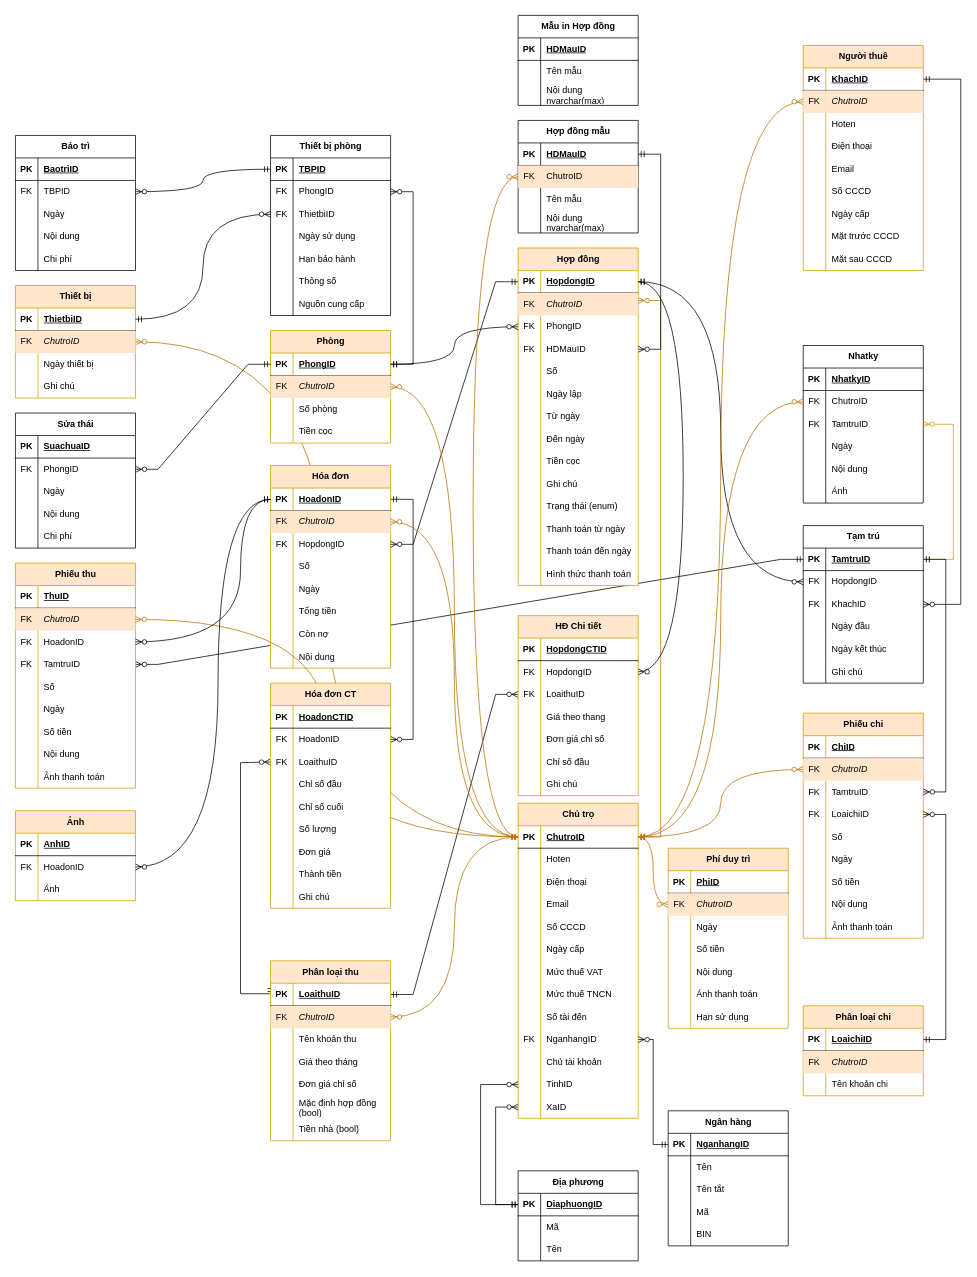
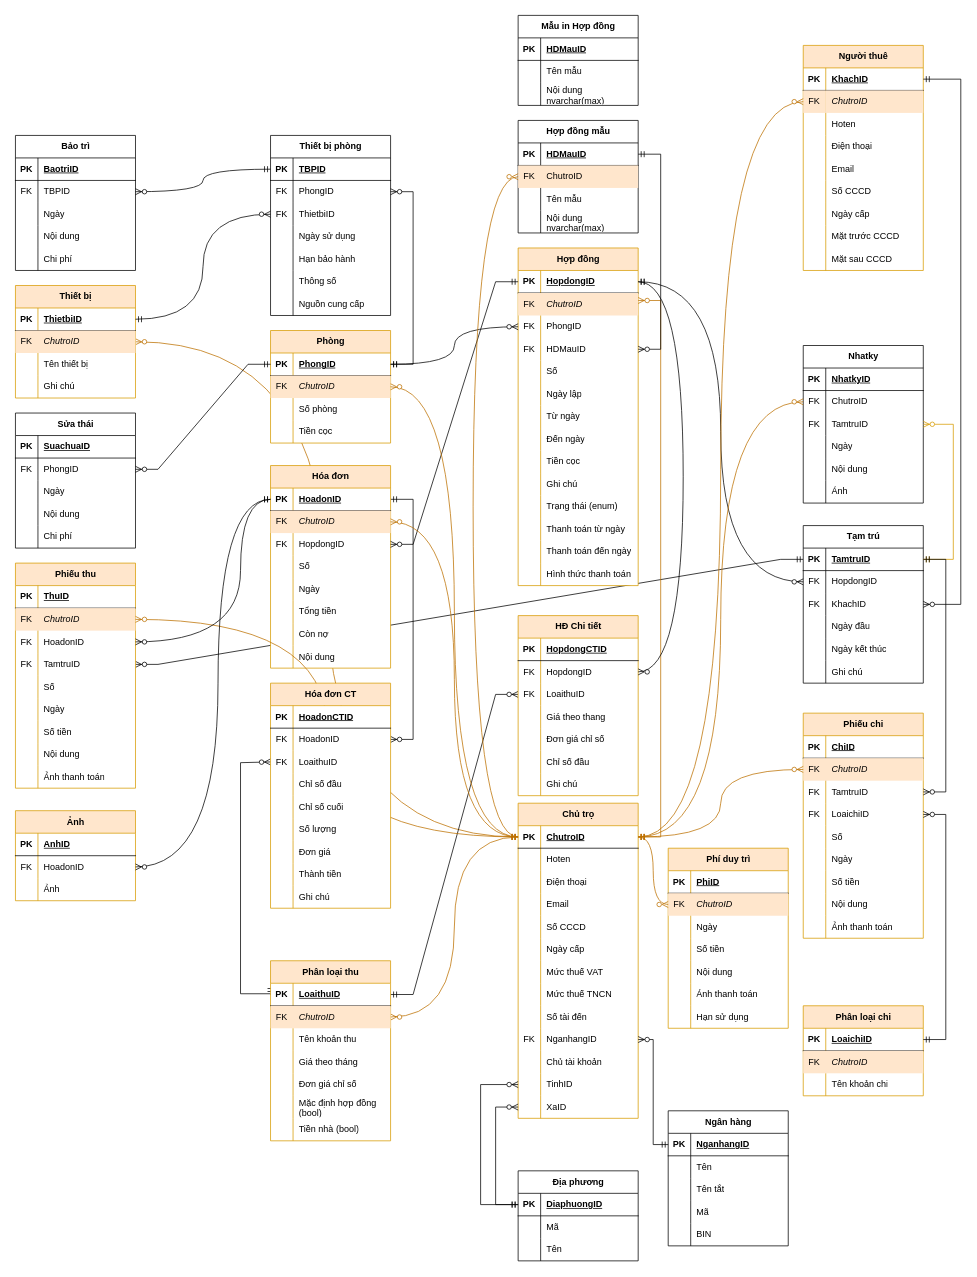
- <mxCell id="29" value="Ngày thiết bị" style="shape=partialRectangle;connectable=0;fillColor=none;top=0;left=0;bottom=0;right=0;align=left;spacingLeft=6;overflow=hidden;whiteSpace=wrap;html=1;" parent="27" vertex="1"><mxGeometry x="30" width="130" height="30" as="geometry"><mxRectangle width="130" height="30" as="alternateBounds" /></mxGeometry></mxCell>
+ <mxCell id="29" value="Tên thiết bị" style="shape=partialRectangle;connectable=0;fillColor=none;top=0;left=0;bottom=0;right=0;align=left;spacingLeft=6;overflow=hidden;whiteSpace=wrap;html=1;" parent="27" vertex="1"><mxGeometry x="30" width="130" height="30" as="geometry"><mxRectangle width="130" height="30" as="alternateBounds" /></mxGeometry></mxCell>
